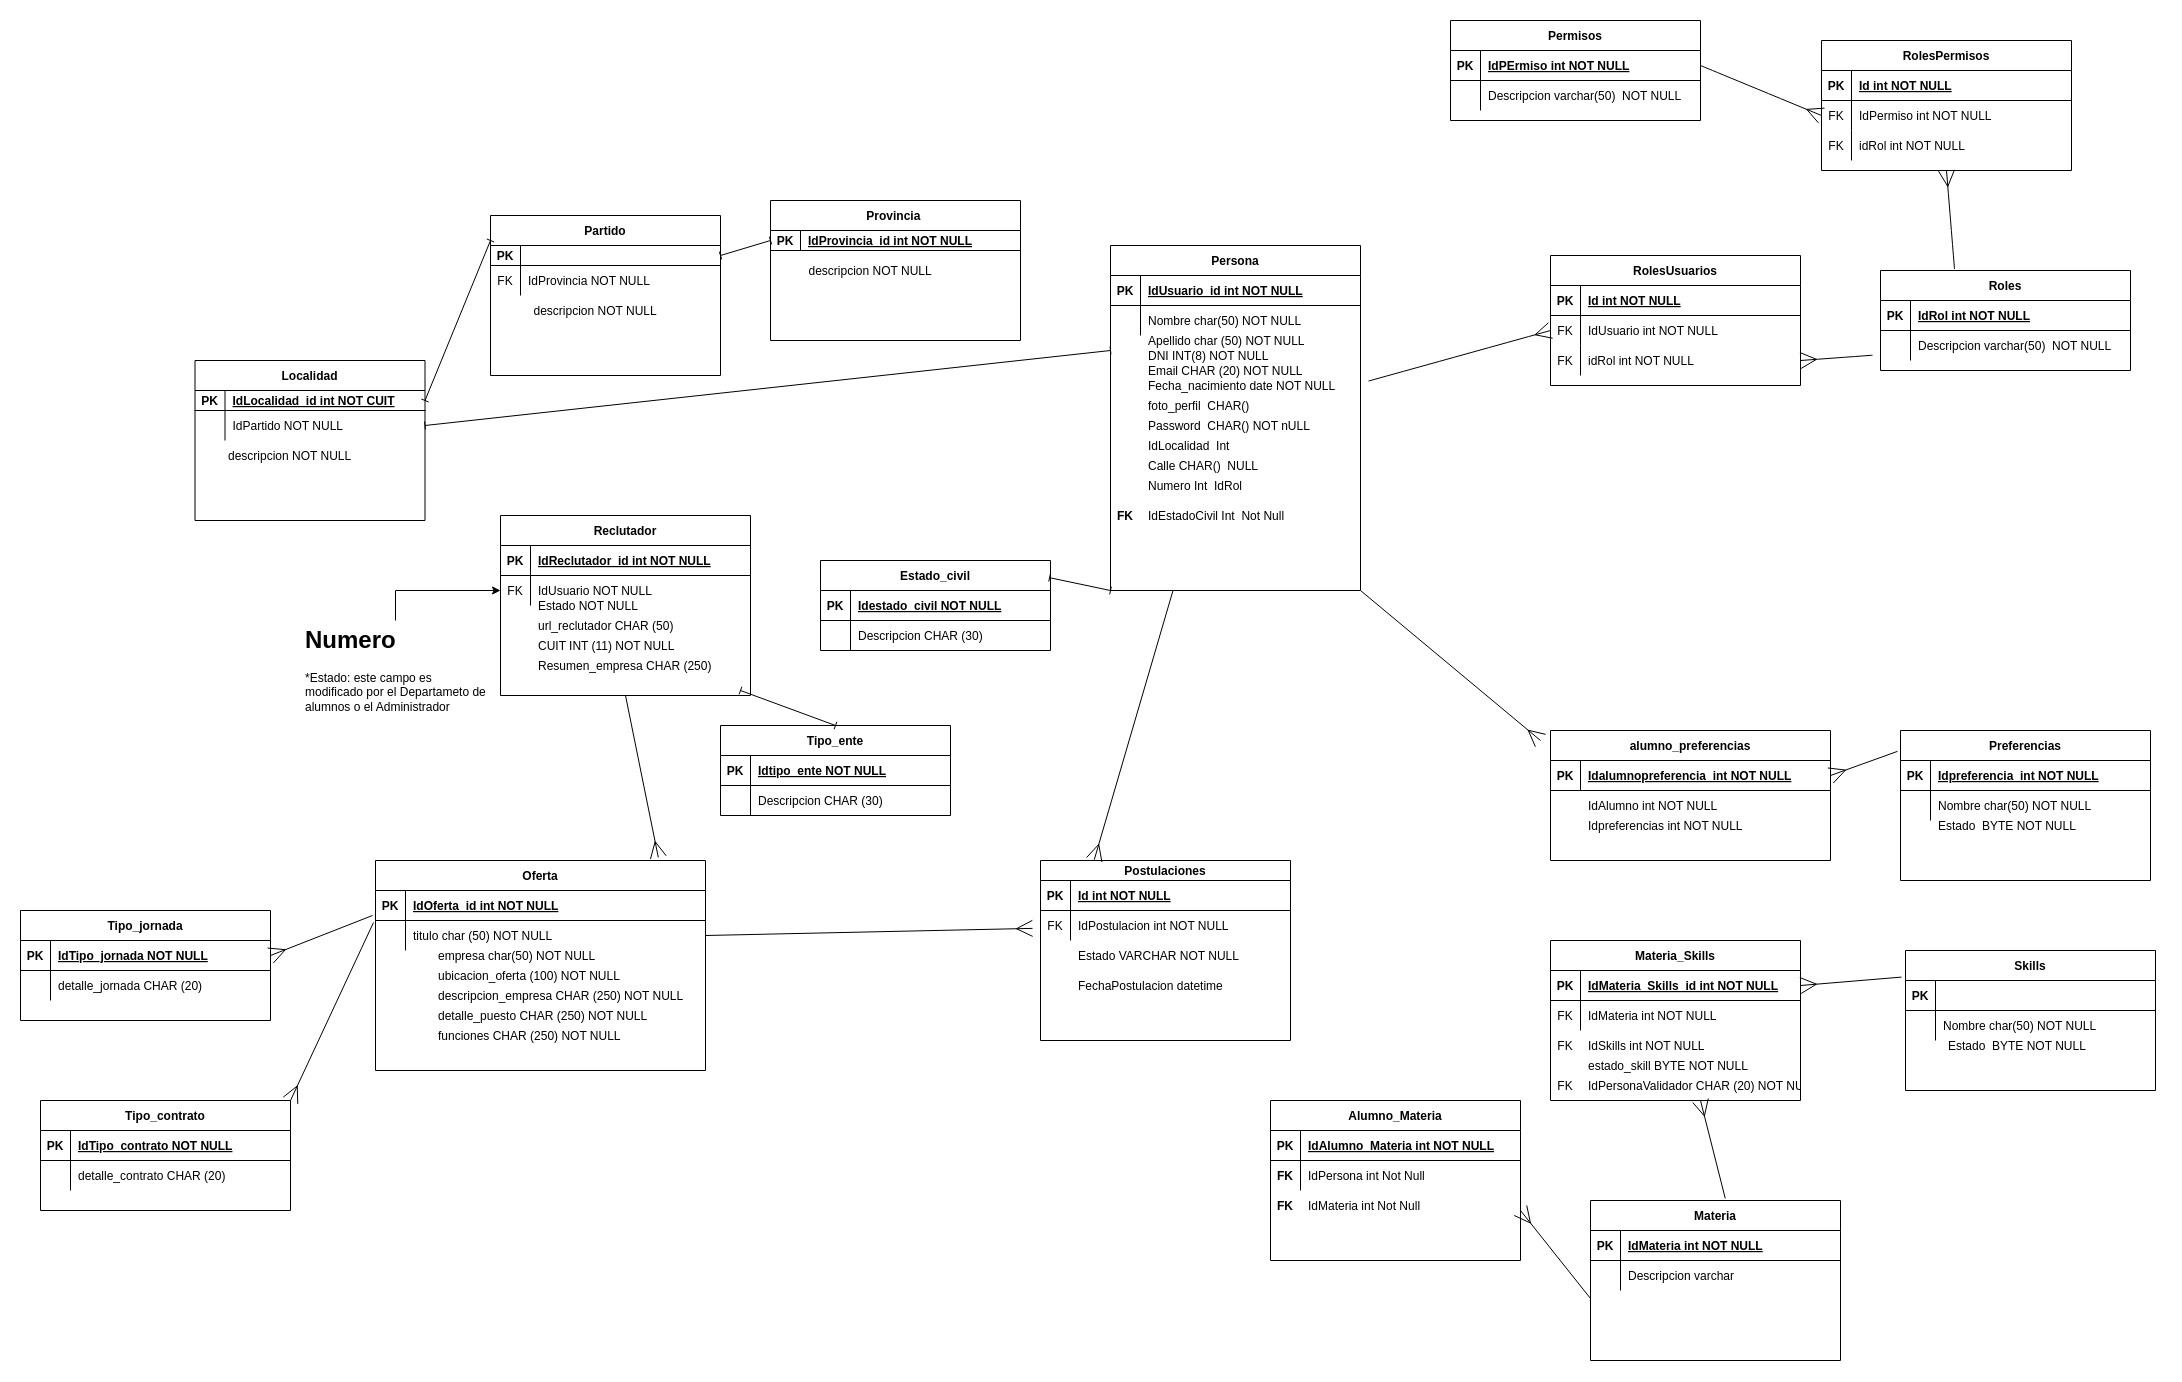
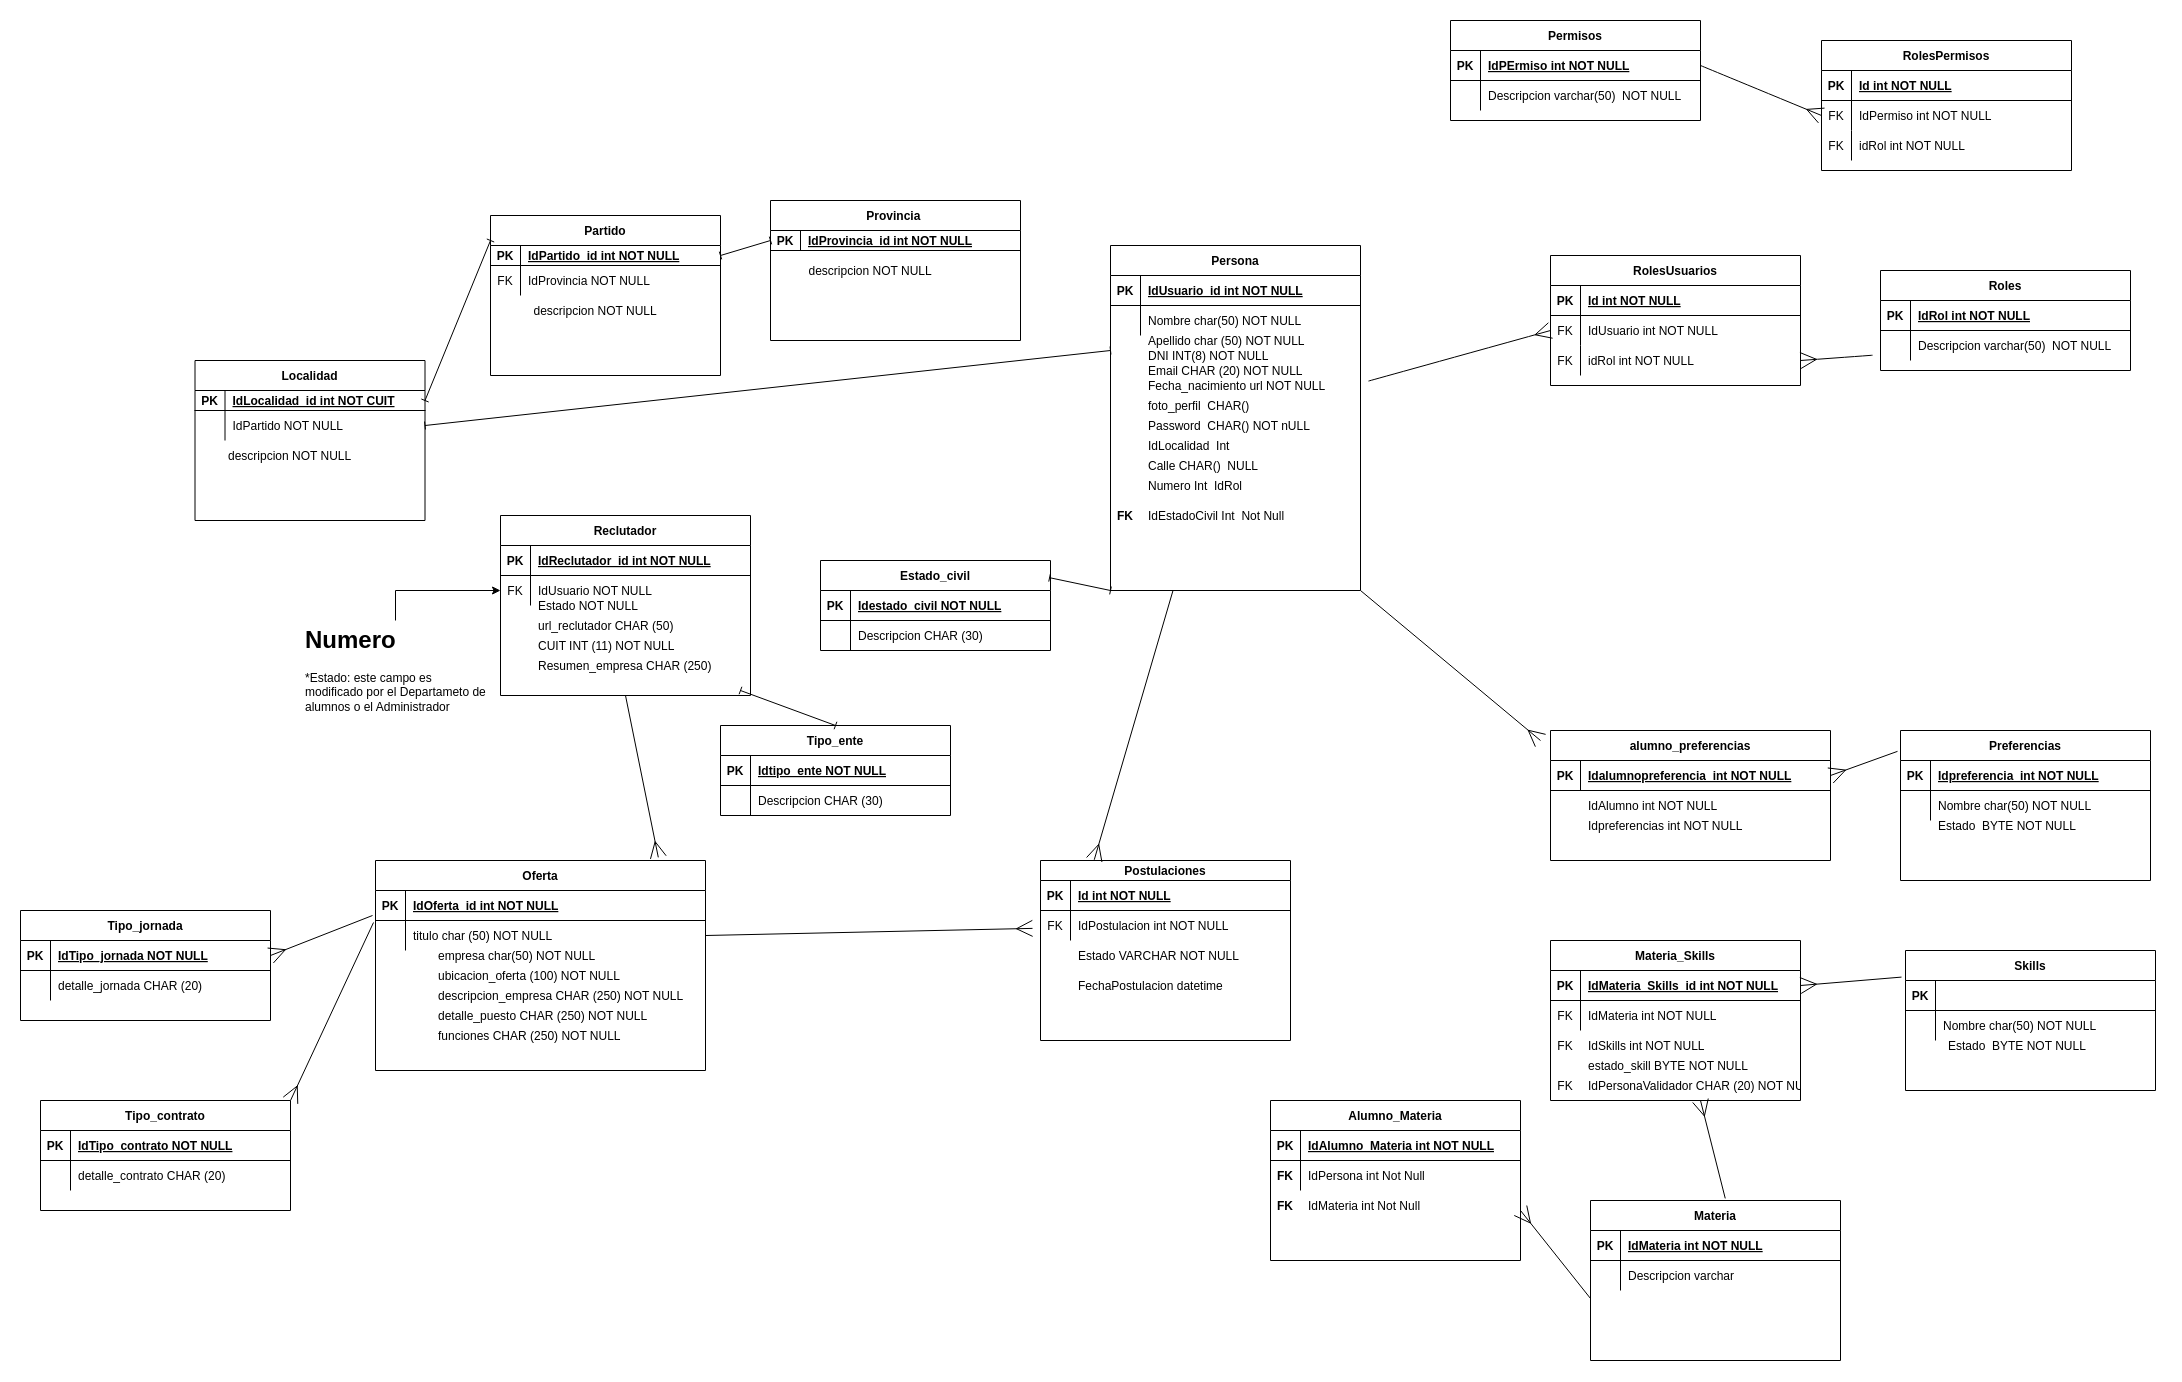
- <mxCell id="183" style="edgeStyle=none;curved=1;rounded=0;orthogonalLoop=1;jettySize=auto;html=1;endArrow=ERmany;startSize=14;endSize=14;sourcePerimeterSpacing=8;targetPerimeterSpacing=8;endFill=0;exitX=0.296;exitY=-0.015;exitDx=0;exitDy=0;exitPerimeter=0;entryX=0.5;entryY=1;entryDx=0;entryDy=0;" edge="1" parent="1" source="26" target="172"><mxGeometry relative="1" as="geometry"><mxPoint x="1800" y="186" as="sourcePoint" /><mxPoint x="1720" y="140" as="targetPoint" /></mxGeometry></mxCell>
+ <mxCell id="77" value="IdPartido_id int NOT NULL " style="shape=partialRectangle;overflow=hidden;connectable=0;fillColor=none;top=0;left=0;bottom=0;right=0;align=left;spacingLeft=6;fontStyle=5;" parent="75" vertex="1"><mxGeometry x="30" width="200" height="20" as="geometry"><mxRectangle width="200" height="20" as="alternateBounds" /></mxGeometry></mxCell>
- <mxCell id="94" value="Fecha_nacimiento date NOT NULL" style="shape=partialRectangle;overflow=hidden;connectable=0;fillColor=none;top=0;left=0;bottom=0;right=0;align=left;spacingLeft=6;" parent="1" vertex="1"><mxGeometry x="1140" y="370" width="220" height="30" as="geometry"><mxRectangle width="220" height="30" as="alternateBounds" /></mxGeometry></mxCell>
+ <mxCell id="94" value="Fecha_nacimiento url NOT NULL" style="shape=partialRectangle;overflow=hidden;connectable=0;fillColor=none;top=0;left=0;bottom=0;right=0;align=left;spacingLeft=6;" parent="1" vertex="1"><mxGeometry x="1140" y="370" width="220" height="30" as="geometry"><mxRectangle width="220" height="30" as="alternateBounds" /></mxGeometry></mxCell>
